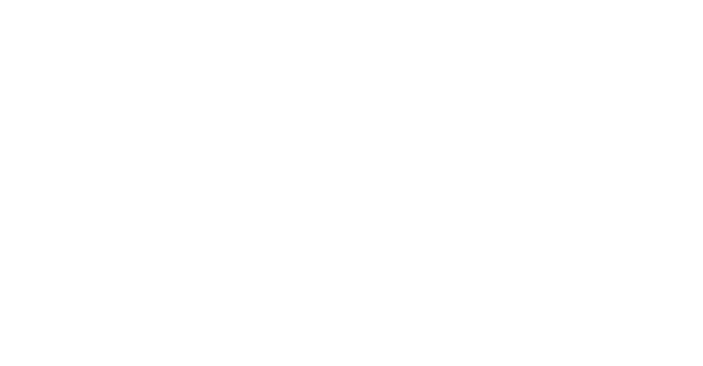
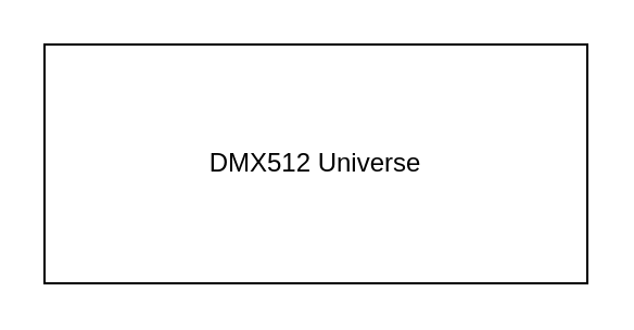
+ <mxCell id="2" value="DMX512 Universe" style="rounded=0;whiteSpace=wrap;html=1;" vertex="1" parent="1"><mxGeometry x="20" y="20" width="250" height="110" as="geometry" /></mxCell>
